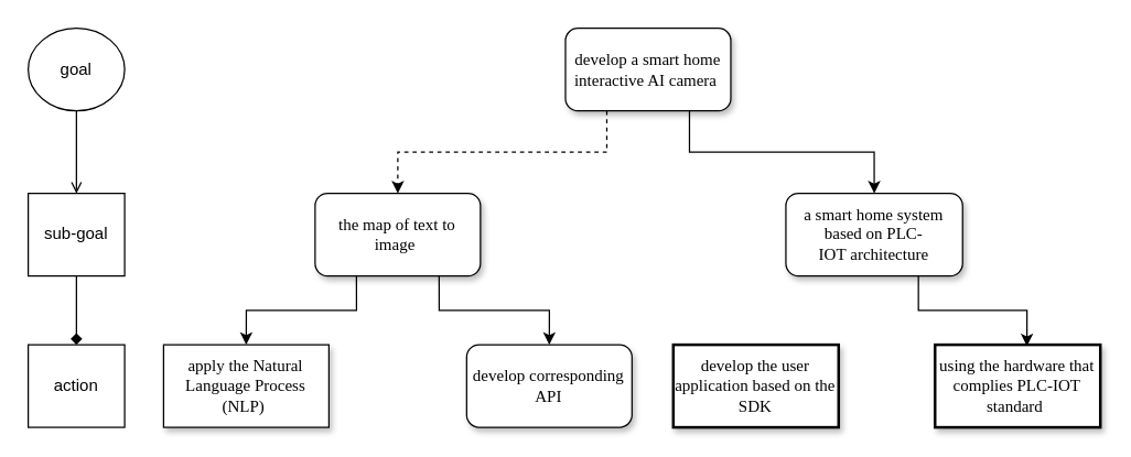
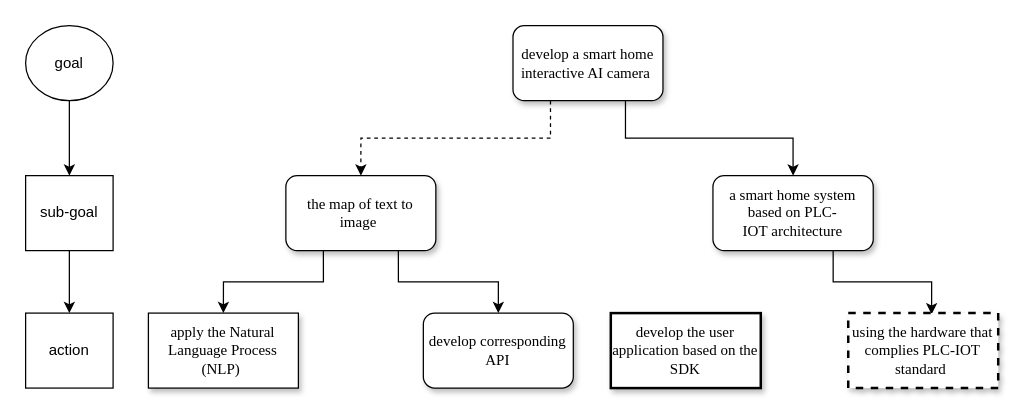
- <mxCell id="14" style="edgeStyle=orthogonalEdgeStyle;rounded=0;orthogonalLoop=1;jettySize=auto;html=1;exitX=0.5;exitY=1;exitDx=0;exitDy=0;endArrow=open;" edge="1" parent="1" source="15" target="17"><mxGeometry relative="1" as="geometry" /></mxCell>
+ <mxCell id="14" style="edgeStyle=orthogonalEdgeStyle;rounded=0;orthogonalLoop=1;jettySize=auto;html=1;exitX=0.5;exitY=1;exitDx=0;exitDy=0;" edge="1" parent="1" source="15" target="17"><mxGeometry relative="1" as="geometry" /></mxCell>
- <mxCell id="16" style="edgeStyle=orthogonalEdgeStyle;rounded=0;orthogonalLoop=1;jettySize=auto;html=1;exitX=0.5;exitY=1;exitDx=0;exitDy=0;entryX=0.5;entryY=0;entryDx=0;entryDy=0;endArrow=diamond;" edge="1" parent="1" source="17" target="18"><mxGeometry relative="1" as="geometry" /></mxCell>
+ <mxCell id="16" style="edgeStyle=orthogonalEdgeStyle;rounded=0;orthogonalLoop=1;jettySize=auto;html=1;exitX=0.5;exitY=1;exitDx=0;exitDy=0;entryX=0.5;entryY=0;entryDx=0;entryDy=0;" edge="1" parent="1" source="17" target="18"><mxGeometry relative="1" as="geometry" /></mxCell>
- <mxCell id="13" value="&lt;span&gt;using the hardware that complies PLC-IOT standard&amp;nbsp;&lt;/span&gt;" style="whiteSpace=wrap;html=1;rounded=0;shadow=1;labelBackgroundColor=none;strokeWidth=2;fontFamily=Verdana;fontSize=12;align=center;" parent="1" vertex="1"><mxGeometry x="678.26" y="250" width="120" height="60" as="geometry" /></mxCell>
+ <mxCell id="13" value="&lt;span&gt;using the hardware that complies PLC-IOT standard&amp;nbsp;&lt;/span&gt;" style="whiteSpace=wrap;html=1;rounded=0;shadow=1;labelBackgroundColor=none;strokeWidth=2;fontFamily=Verdana;fontSize=12;align=center;dashed=1;" parent="1" vertex="1"><mxGeometry x="678.26" y="250" width="120" height="60" as="geometry" /></mxCell>
